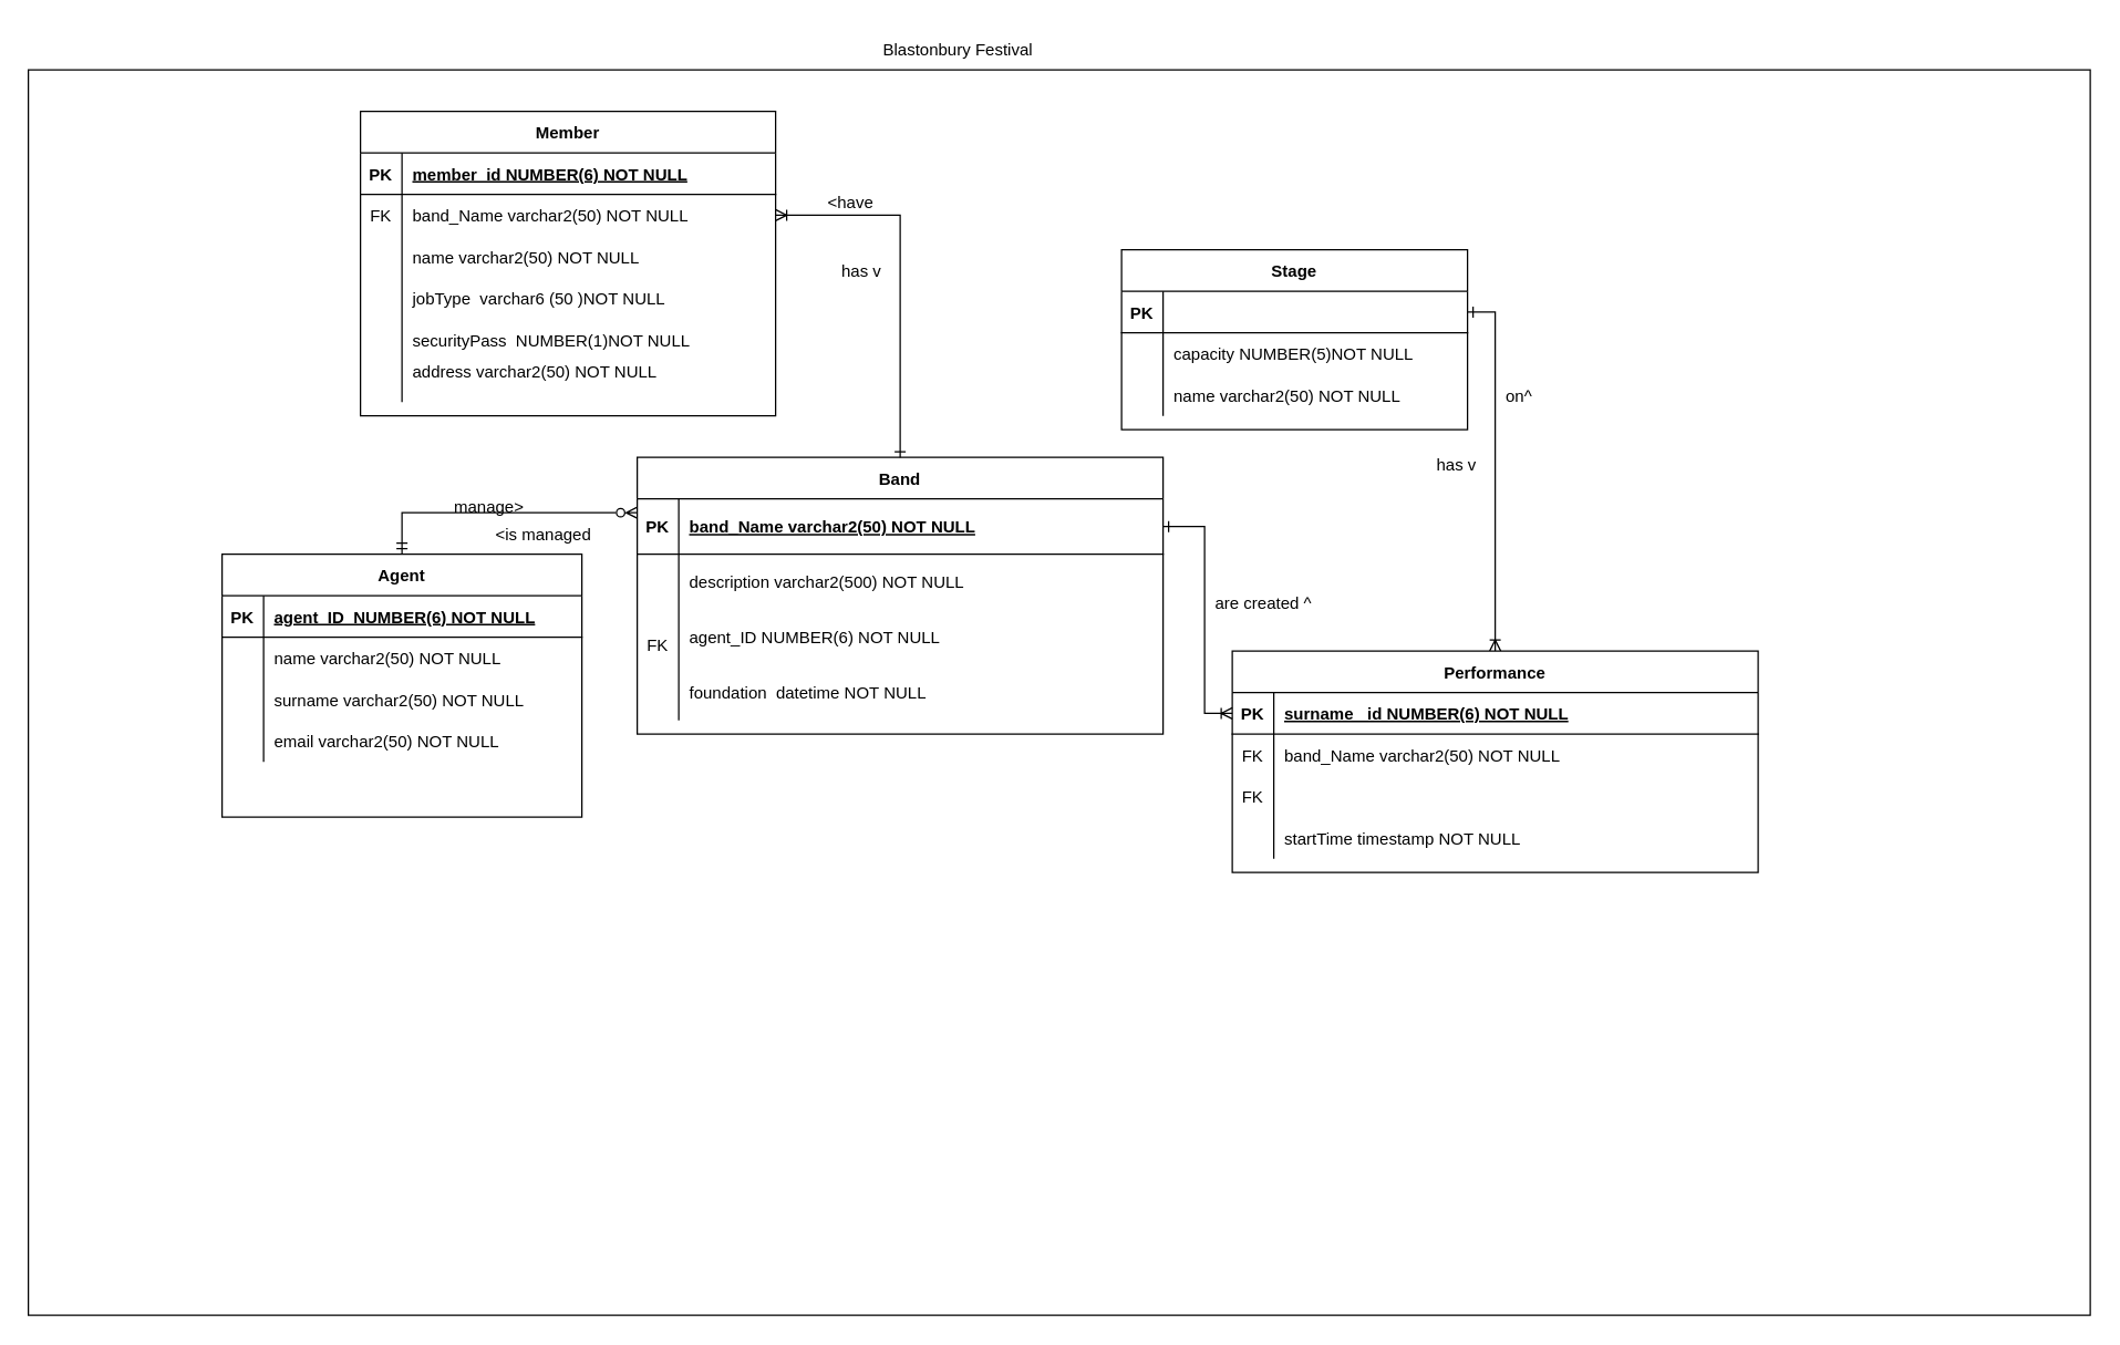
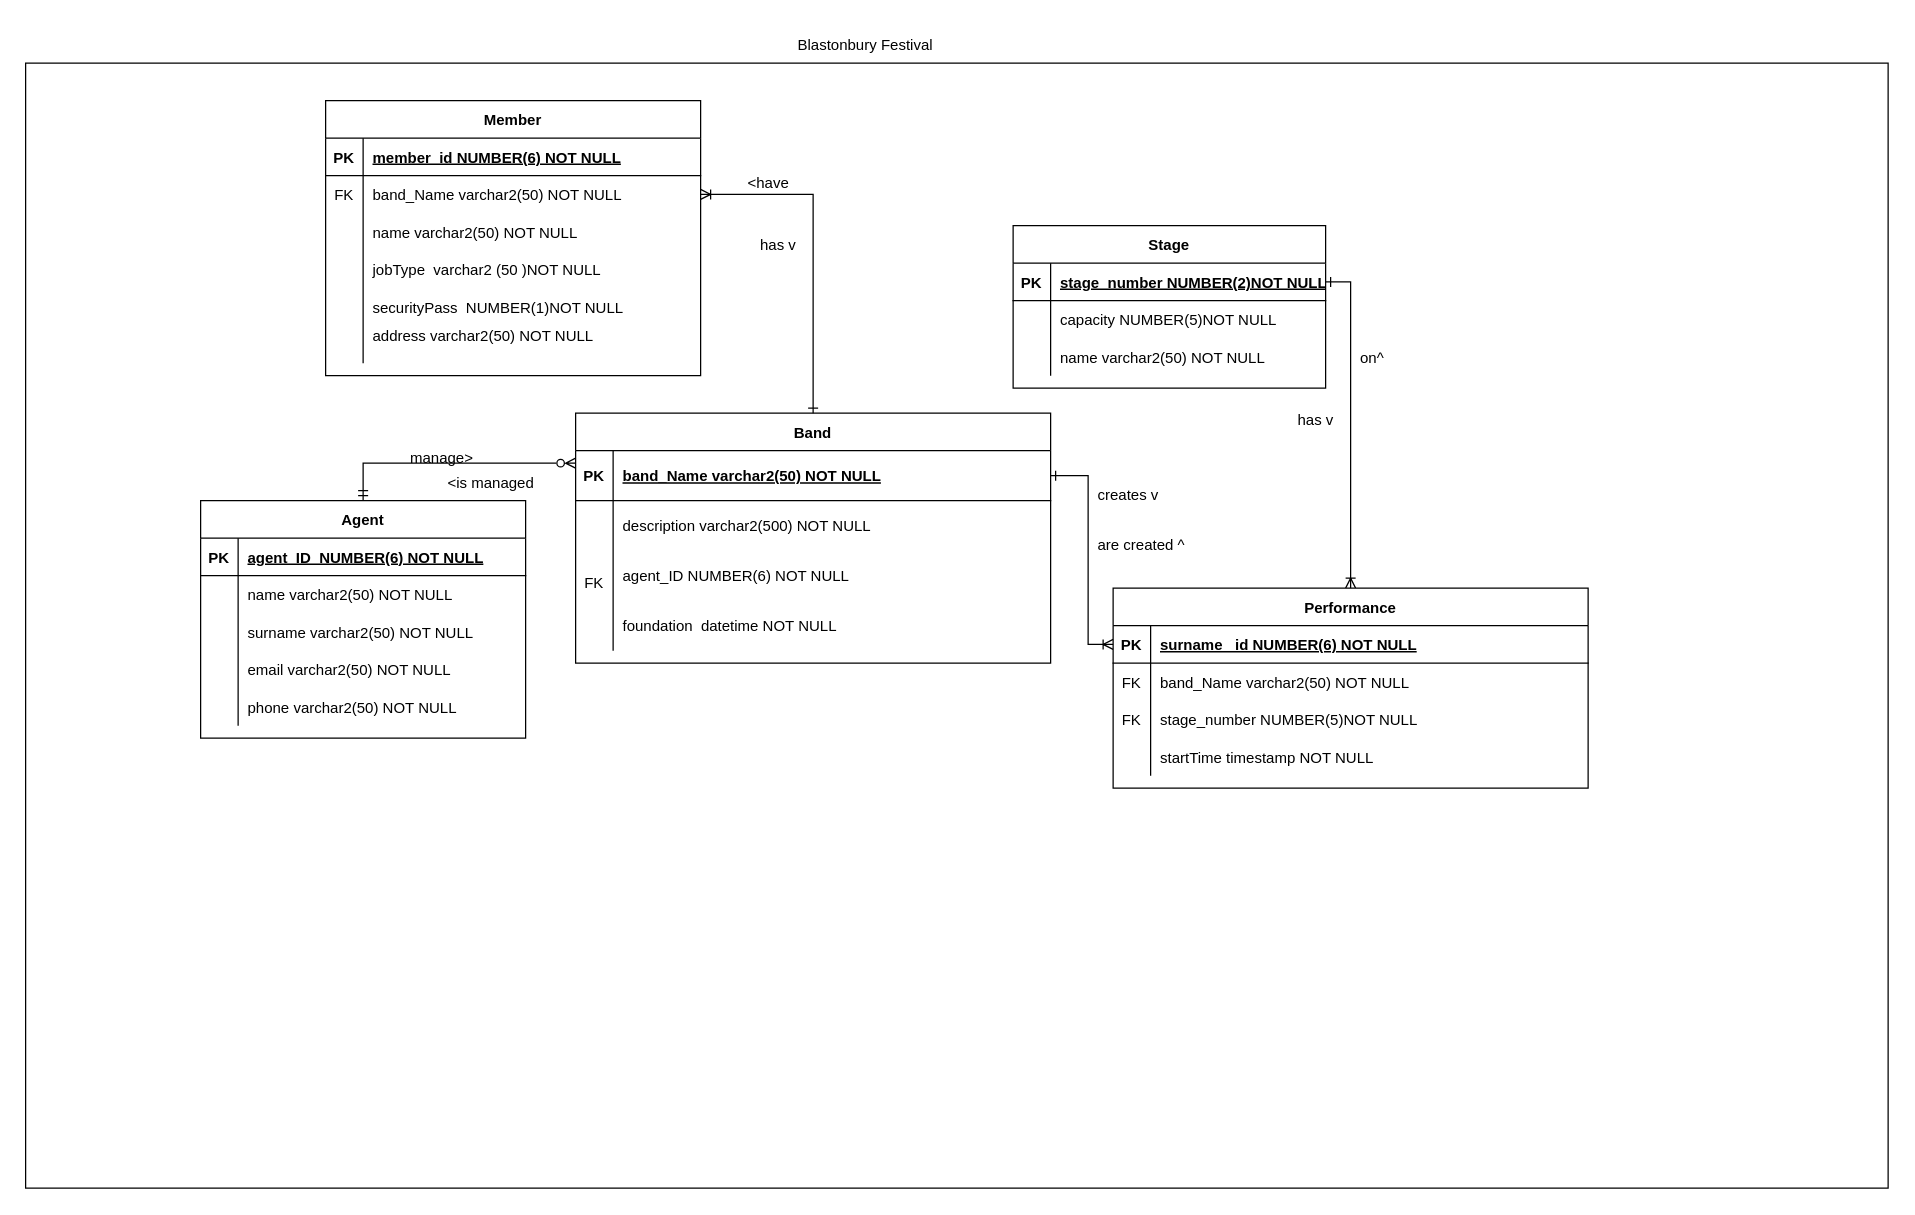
- <mxCell id="25" value="jobType  varchar6 (50 )NOT NULL" style="shape=partialRectangle;overflow=hidden;connectable=0;fillColor=none;top=0;left=0;bottom=0;right=0;align=left;spacingLeft=6;" parent="23" vertex="1"><mxGeometry x="30" width="270" height="30" as="geometry"><mxRectangle width="270" height="30" as="alternateBounds" /></mxGeometry></mxCell>
+ <mxCell id="25" value="jobType  varchar2 (50 )NOT NULL" style="shape=partialRectangle;overflow=hidden;connectable=0;fillColor=none;top=0;left=0;bottom=0;right=0;align=left;spacingLeft=6;" parent="23" vertex="1"><mxGeometry x="30" width="270" height="30" as="geometry"><mxRectangle width="270" height="30" as="alternateBounds" /></mxGeometry></mxCell>
+ <mxCell id="6" value="stage_number NUMBER(2)NOT NULL" style="shape=partialRectangle;overflow=hidden;connectable=0;fillColor=none;top=0;left=0;bottom=0;right=0;align=left;spacingLeft=6;fontStyle=5;" parent="4" vertex="1"><mxGeometry x="30" width="220" height="30" as="geometry"><mxRectangle width="220" height="30" as="alternateBounds" /></mxGeometry></mxCell>
+ <mxCell id="81" value="creates v" style="shape=partialRectangle;overflow=hidden;connectable=0;fillColor=none;top=0;left=0;bottom=0;right=0;align=left;spacingLeft=6;" parent="1" vertex="1"><mxGeometry x="870" y="380" width="60" height="30" as="geometry"><mxRectangle width="220" height="30" as="alternateBounds" /></mxGeometry></mxCell>
+ <mxCell id="63" value="phone varchar2(50) NOT NULL" style="shape=partialRectangle;overflow=hidden;connectable=0;fillColor=none;top=0;left=0;bottom=0;right=0;align=left;spacingLeft=6;" parent="61" vertex="1"><mxGeometry x="30" width="230" height="30" as="geometry"><mxRectangle width="230" height="30" as="alternateBounds" /></mxGeometry></mxCell>
+ <mxCell id="74" value="stage_number NUMBER(5)NOT NULL" style="shape=partialRectangle;overflow=hidden;connectable=0;fillColor=none;top=0;left=0;bottom=0;right=0;align=left;spacingLeft=6;" parent="72" vertex="1"><mxGeometry x="30" width="350" height="30" as="geometry"><mxRectangle width="350" height="30" as="alternateBounds" /></mxGeometry></mxCell>
